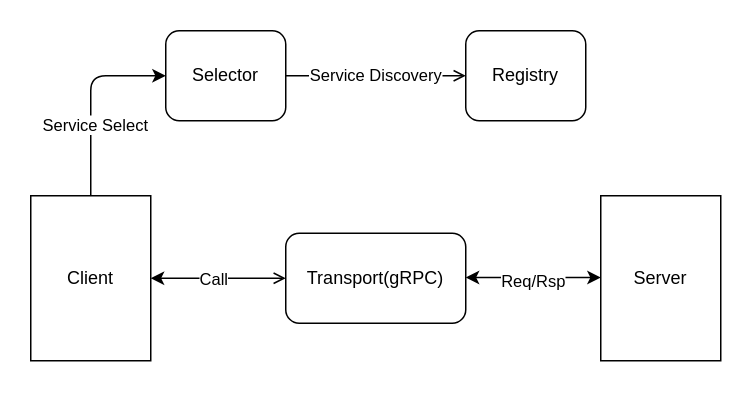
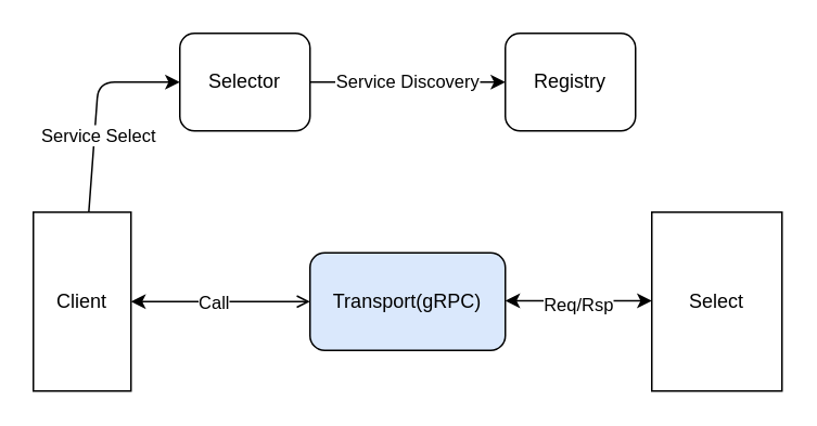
- <mxCell id="9" value="Service Discovery" style="endArrow=open;html=1;entryX=0;entryY=0.5;entryDx=0;entryDy=0;" edge="1" parent="1" source="6" target="5"><mxGeometry width="50" height="50" relative="1" as="geometry"><mxPoint x="190" y="100" as="sourcePoint" /><mxPoint x="260.711" y="50" as="targetPoint" /></mxGeometry></mxCell>
+ <mxCell id="9" value="Service Discovery" style="endArrow=classic;html=1;entryX=0;entryY=0.5;entryDx=0;entryDy=0;" edge="1" parent="1" source="6" target="5"><mxGeometry width="50" height="50" relative="1" as="geometry"><mxPoint x="190" y="100" as="sourcePoint" /><mxPoint x="260.711" y="50" as="targetPoint" /></mxGeometry></mxCell>
- <mxCell id="2" value="Client" style="rounded=0;whiteSpace=wrap;html=1;" vertex="1" parent="1"><mxGeometry x="20" y="130" width="80" height="110" as="geometry" /></mxCell>
+ <mxCell id="2" value="Client" style="rounded=0;whiteSpace=wrap;html=1;" vertex="1" parent="1"><mxGeometry x="20" y="130" width="60" height="110" as="geometry" /></mxCell>
- <mxCell id="3" value="Transport(gRPC)" style="rounded=1;whiteSpace=wrap;html=1;" vertex="1" parent="1"><mxGeometry x="190" y="155" width="120" height="60" as="geometry" /></mxCell>
+ <mxCell id="3" value="Transport(gRPC)" style="rounded=1;whiteSpace=wrap;html=1;fillColor=#dae8fc;" vertex="1" parent="1"><mxGeometry x="190" y="155" width="120" height="60" as="geometry" /></mxCell>
- <mxCell id="4" value="Server" style="rounded=0;whiteSpace=wrap;html=1;" vertex="1" parent="1"><mxGeometry x="400" y="130" width="80" height="110" as="geometry" /></mxCell>
+ <mxCell id="4" value="Select" style="rounded=0;whiteSpace=wrap;html=1;" vertex="1" parent="1"><mxGeometry x="400" y="130" width="80" height="110" as="geometry" /></mxCell>
